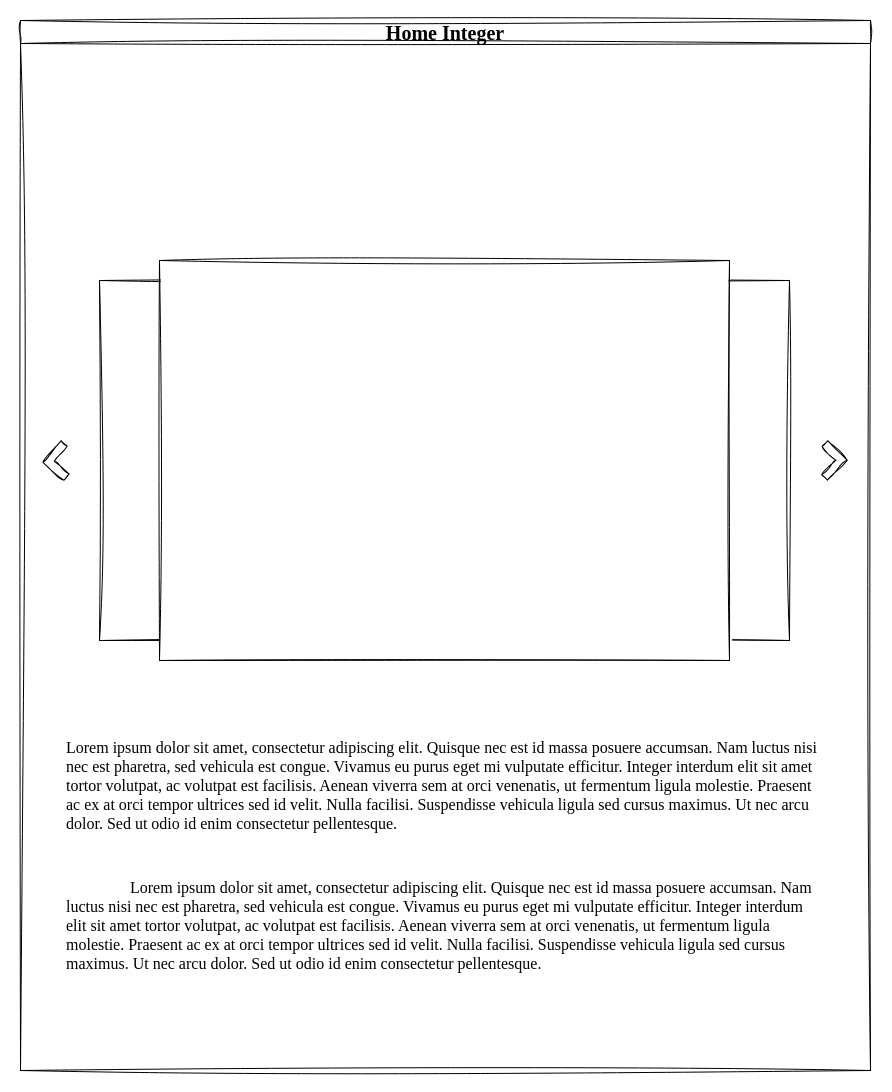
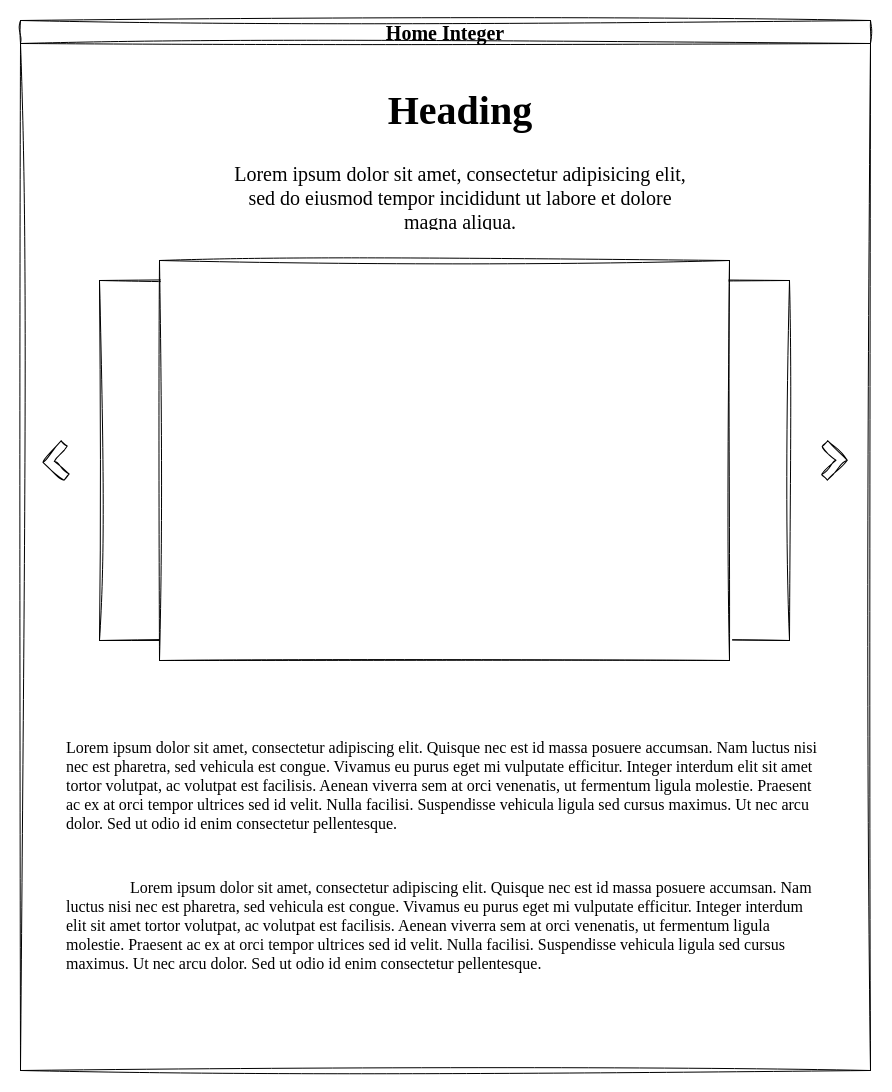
+ <mxCell id="7" value="&lt;h1&gt;Heading&lt;/h1&gt;&lt;p&gt;Lorem ipsum dolor sit amet, consectetur adipisicing elit, sed do eiusmod tempor incididunt ut labore et dolore magna aliqua.&lt;/p&gt;" style="text;html=1;strokeColor=none;fillColor=none;spacing=5;spacingTop=-20;whiteSpace=wrap;overflow=hidden;rounded=0;sketch=1;hachureGap=4;jiggle=2;curveFitting=1;fontFamily=Architects Daughter;fontSource=https%3A%2F%2Ffonts.googleapis.com%2Fcss%3Ffamily%3DArchitects%2BDaughter;fontSize=20;align=center;" parent="2" vertex="1"><mxGeometry x="210" y="50" width="460" height="160" as="geometry" /></mxCell>
